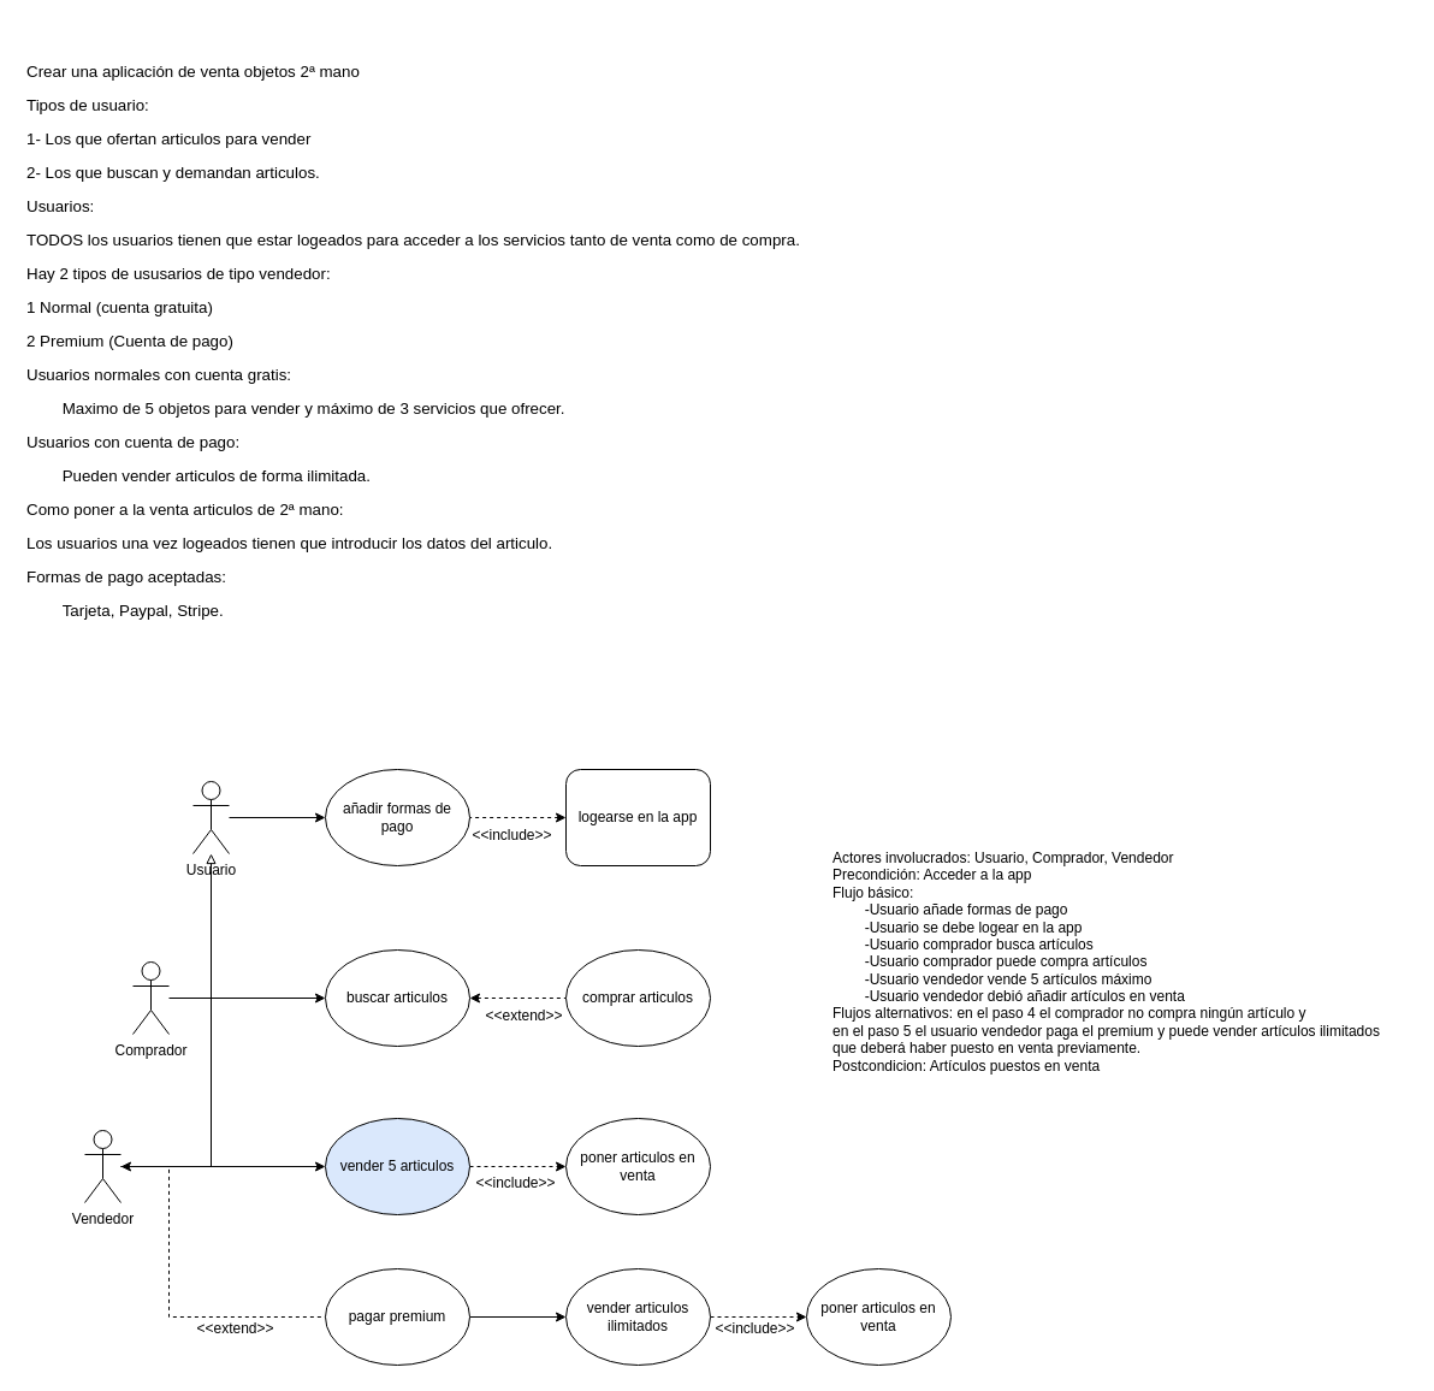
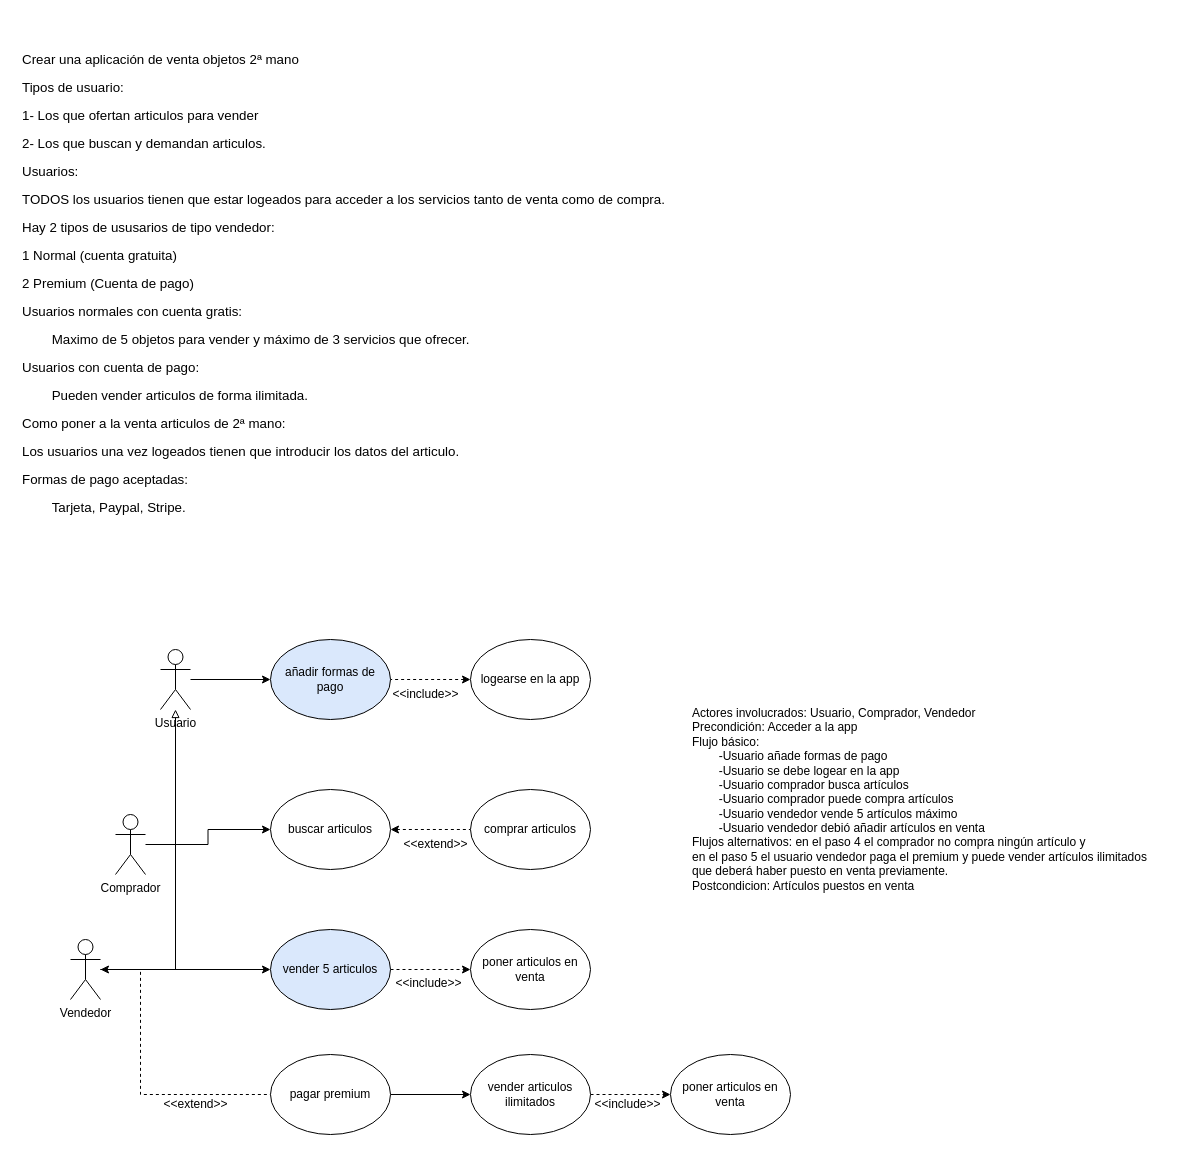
- <mxCell id="8" value="añadir formas de pago" style="ellipse;whiteSpace=wrap;html=1;" vertex="1" parent="1"><mxGeometry x="270" y="639" width="120" height="80" as="geometry" /></mxCell>
+ <mxCell id="8" value="añadir formas de pago" style="ellipse;whiteSpace=wrap;html=1;fillColor=#dae8fc;" vertex="1" parent="1"><mxGeometry x="270" y="639" width="120" height="80" as="geometry" /></mxCell>
- <mxCell id="6" value="logearse en la app" style="whiteSpace=wrap;html=1;rounded=1;" vertex="1" parent="1"><mxGeometry x="470" y="639" width="120" height="80" as="geometry" /></mxCell>
+ <mxCell id="6" value="logearse en la app" style="ellipse;whiteSpace=wrap;html=1;" vertex="1" parent="1"><mxGeometry x="470" y="639" width="120" height="80" as="geometry" /></mxCell>
- <mxCell id="10" value="Comprador" style="shape=umlActor;verticalLabelPosition=bottom;verticalAlign=top;html=1;outlineConnect=0;" vertex="1" parent="1"><mxGeometry x="110" y="799" width="30" height="60" as="geometry" /></mxCell>
+ <mxCell id="10" value="Comprador" style="shape=umlActor;verticalLabelPosition=bottom;verticalAlign=top;html=1;outlineConnect=0;" vertex="1" parent="1"><mxGeometry x="115" y="814" width="30" height="60" as="geometry" /></mxCell>
